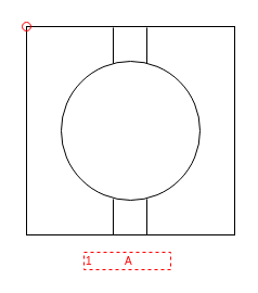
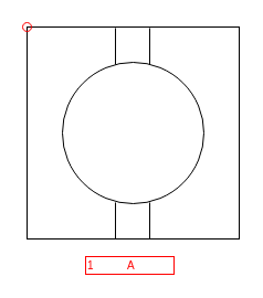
- <mxCell id="2" value="1&amp;nbsp; &amp;nbsp; &amp;nbsp; &amp;nbsp; &amp;nbsp; &amp;nbsp;A" style="rounded=0;whiteSpace=wrap;html=1;fillColor=none;strokeColor=#FF0000;fontColor=#FF0000;fontSize=10;align=left;dashed=1;" vertex="1" parent="1"><mxGeometry x="77" y="232" width="80" height="16" as="geometry" /></mxCell>
+ <mxCell id="2" value="1&amp;nbsp; &amp;nbsp; &amp;nbsp; &amp;nbsp; &amp;nbsp; &amp;nbsp;A" style="rounded=0;whiteSpace=wrap;html=1;fillColor=none;strokeColor=#FF0000;fontColor=#FF0000;fontSize=10;align=left;" vertex="1" parent="1"><mxGeometry x="77" y="232" width="80" height="16" as="geometry" /></mxCell>
